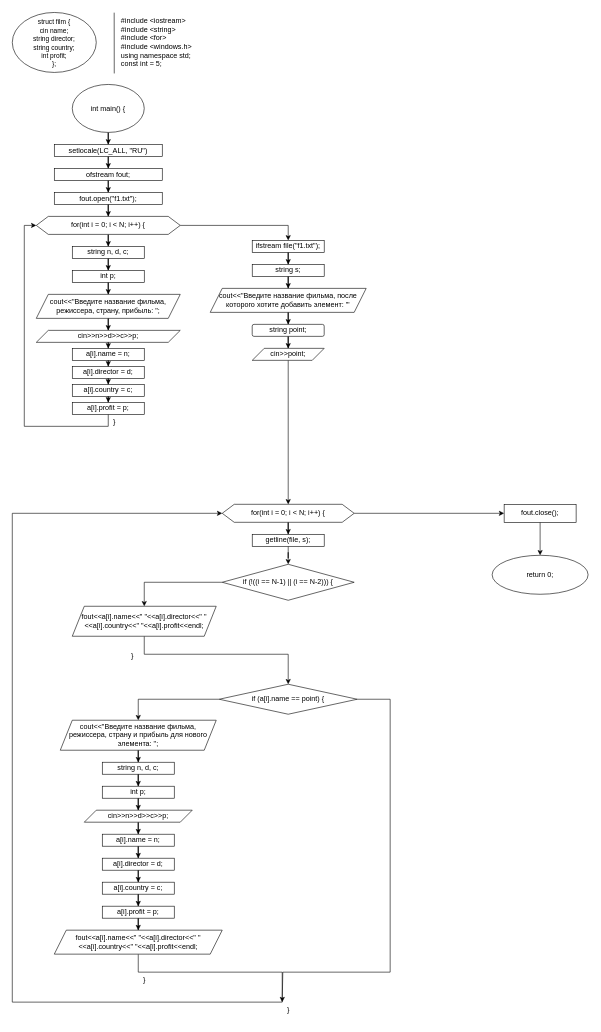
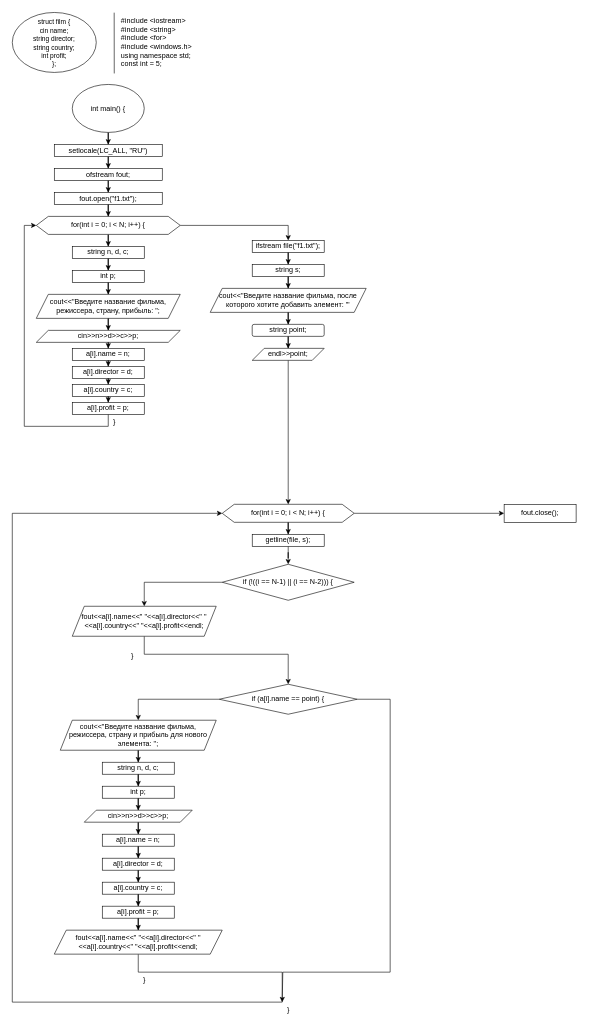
- <mxCell id="42" value="cin&amp;gt;&amp;gt;point;" style="shape=parallelogram;perimeter=parallelogramPerimeter;whiteSpace=wrap;html=1;fixedSize=1;" vertex="1" parent="1"><mxGeometry x="420" y="580" width="120" height="20" as="geometry" /></mxCell>
+ <mxCell id="42" value="endl&amp;gt;&amp;gt;point;" style="shape=parallelogram;perimeter=parallelogramPerimeter;whiteSpace=wrap;html=1;fixedSize=1;" vertex="1" parent="1"><mxGeometry x="420" y="580" width="120" height="20" as="geometry" /></mxCell>
- <mxCell id="76" value="" style="edgeStyle=orthogonalEdgeStyle;rounded=0;orthogonalLoop=1;jettySize=auto;html=1;" edge="1" parent="1" source="77" target="78"><mxGeometry relative="1" as="geometry" /></mxCell>
- <mxCell id="78" value="return 0;" style="ellipse;whiteSpace=wrap;html=1;" vertex="1" parent="1"><mxGeometry x="820" y="925" width="160" height="65" as="geometry" /></mxCell>
